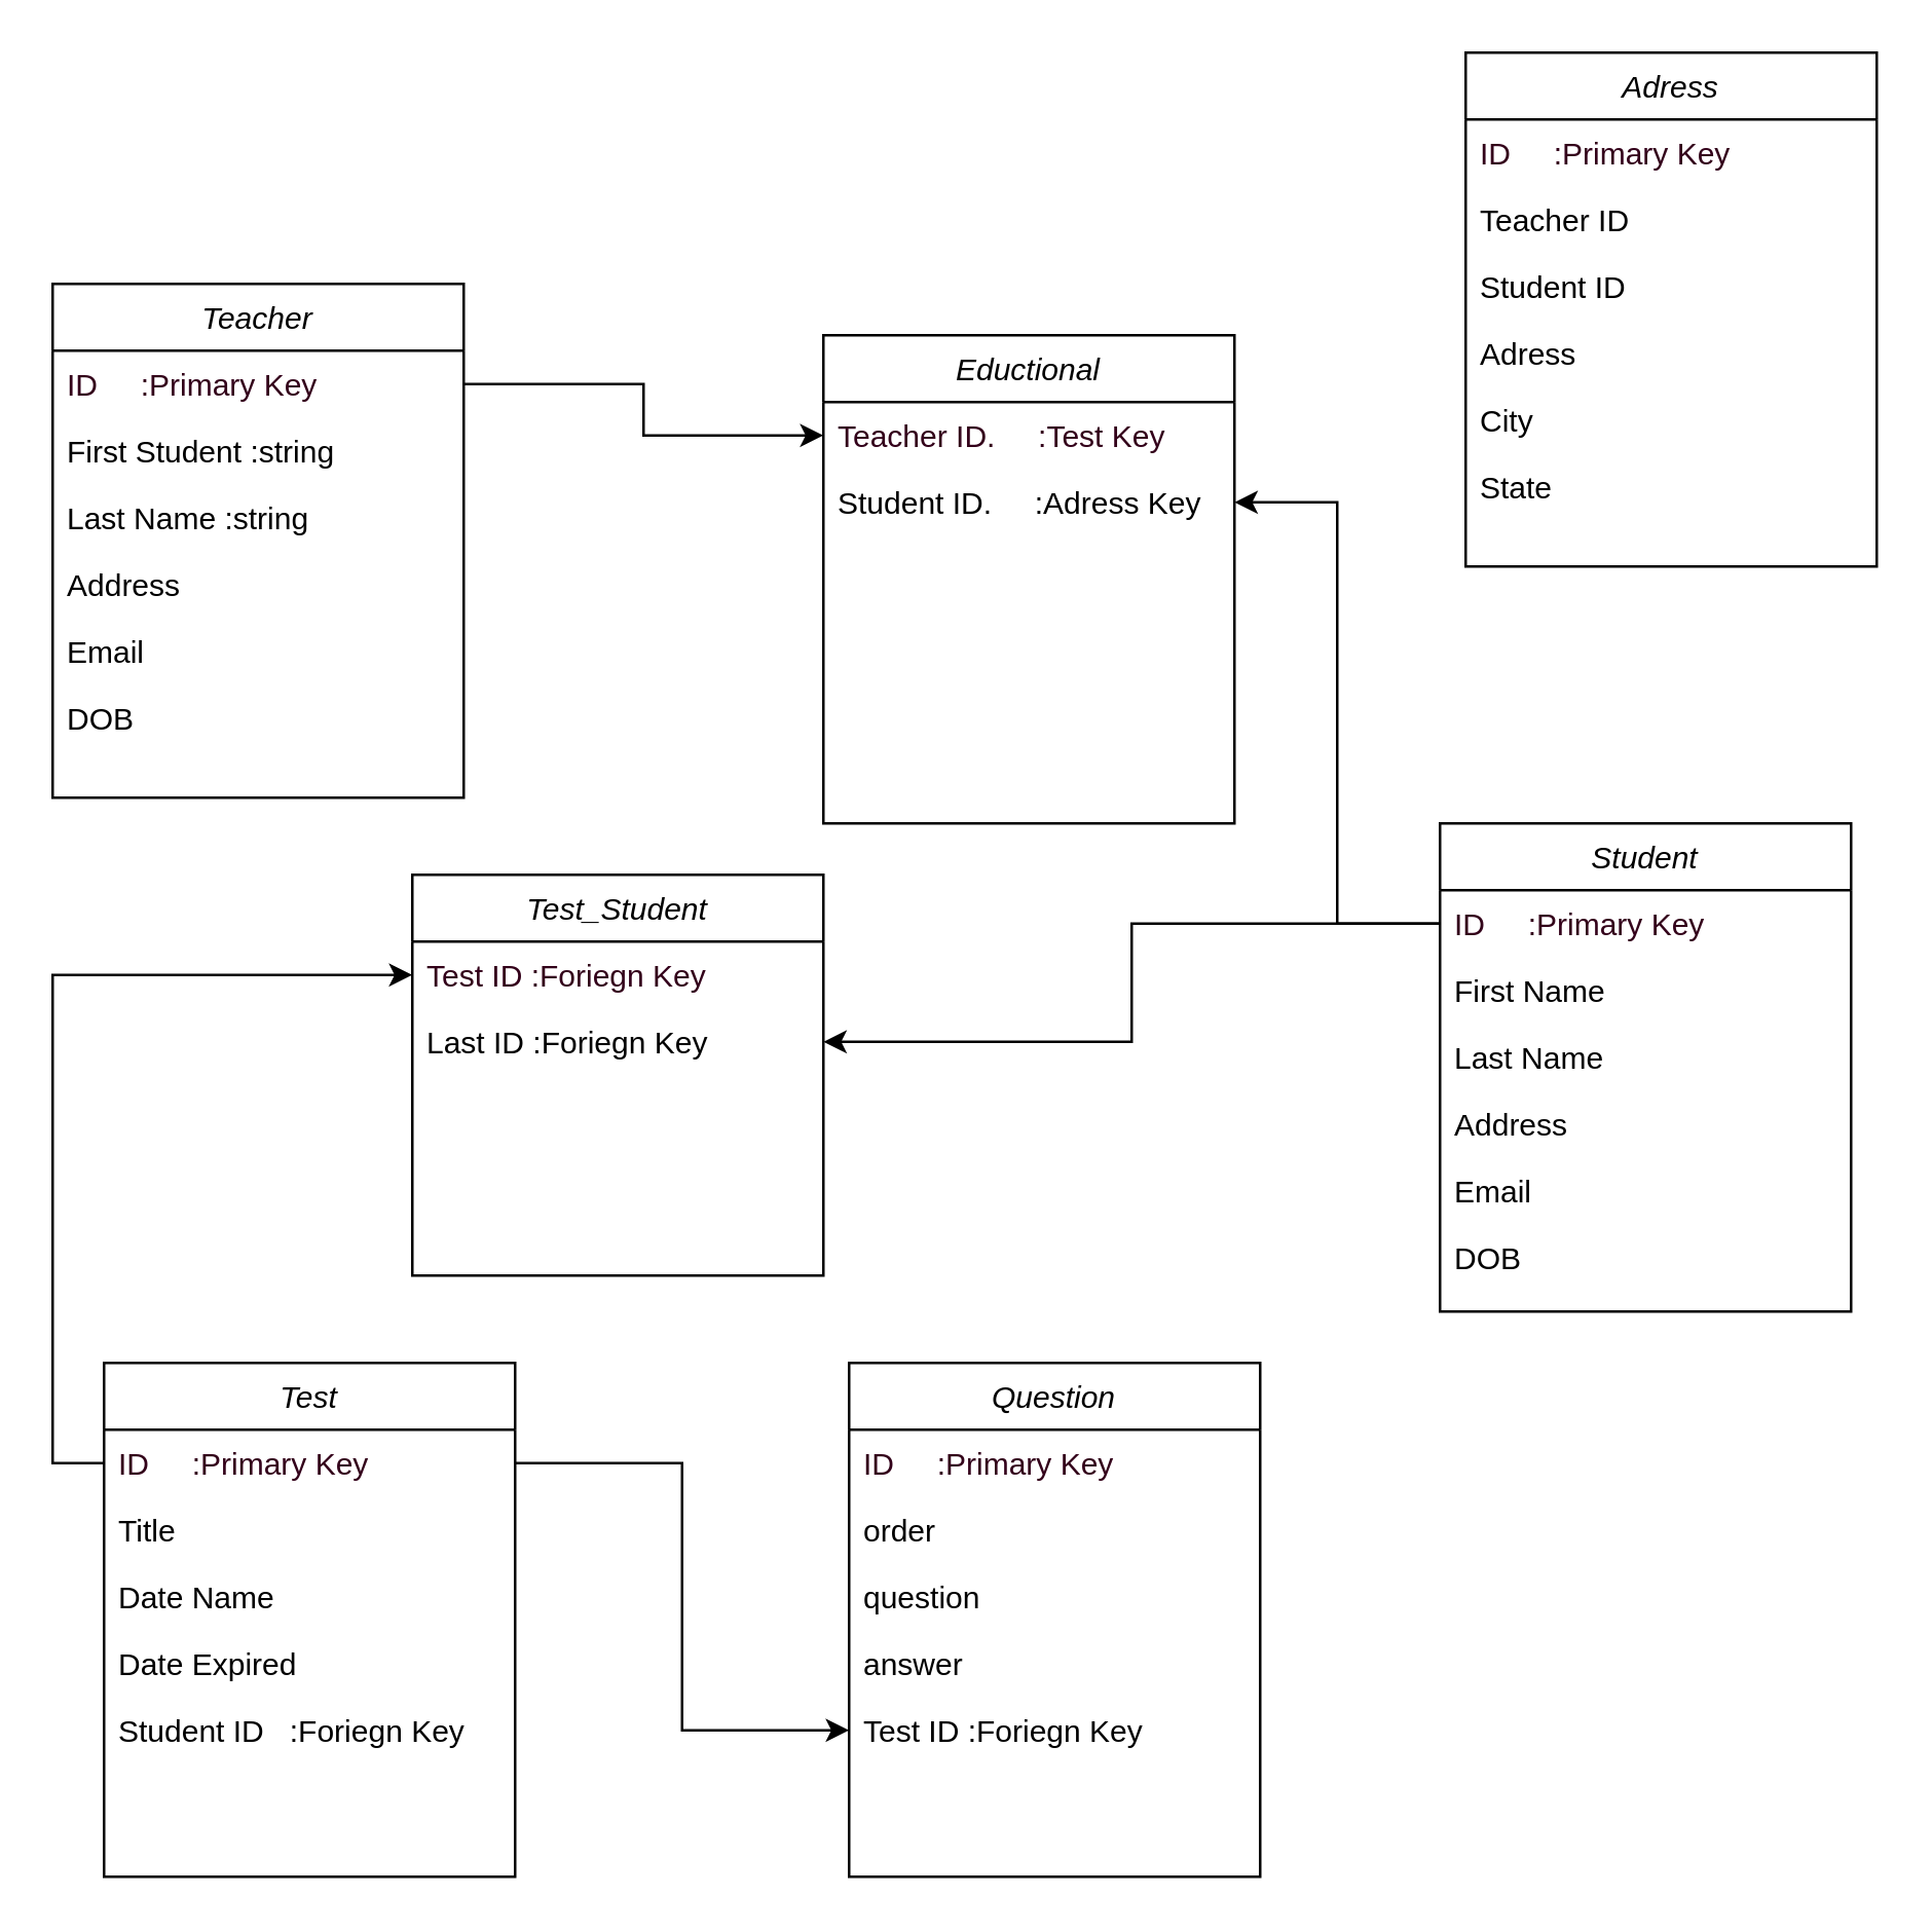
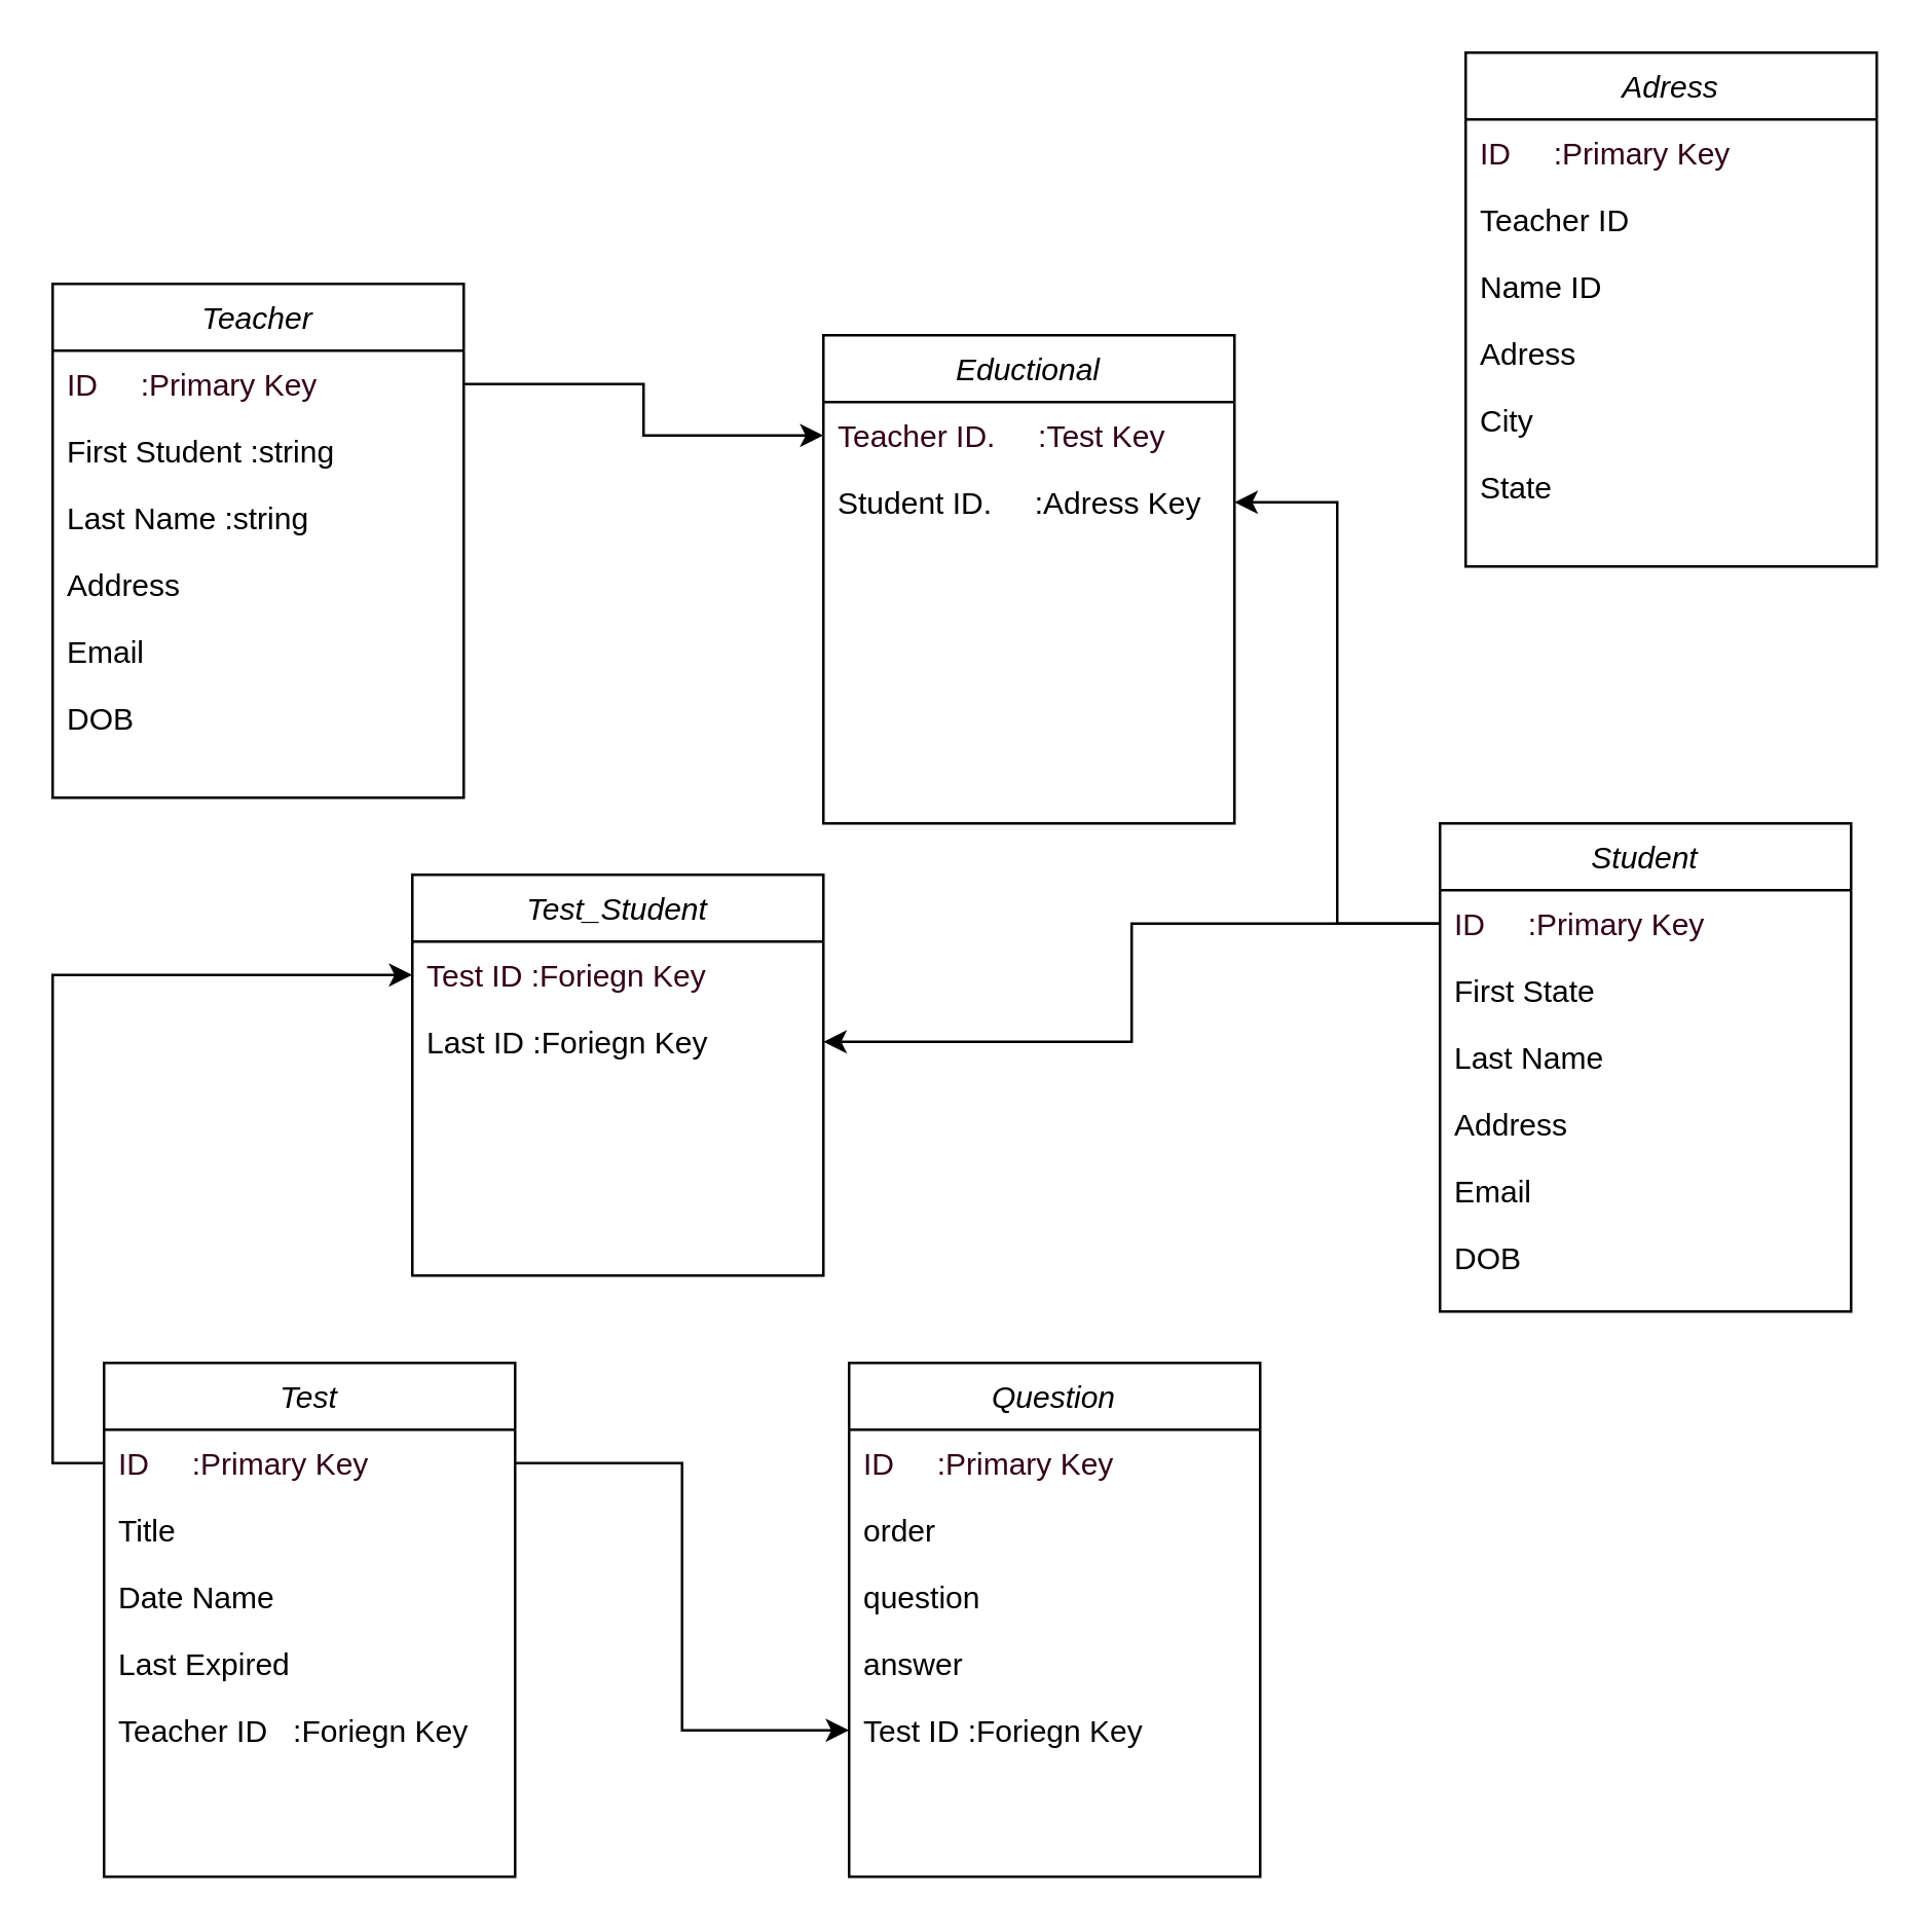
- <mxCell id="42" value="Student ID" style="text;align=left;verticalAlign=top;spacingLeft=4;spacingRight=4;overflow=hidden;rotatable=0;points=[[0,0.5],[1,0.5]];portConstraint=eastwest;rounded=0;shadow=0;html=0;" vertex="1" parent="39"><mxGeometry y="78" width="160" height="26" as="geometry" /></mxCell>
+ <mxCell id="42" value="Name ID" style="text;align=left;verticalAlign=top;spacingLeft=4;spacingRight=4;overflow=hidden;rotatable=0;points=[[0,0.5],[1,0.5]];portConstraint=eastwest;rounded=0;shadow=0;html=0;" vertex="1" parent="39"><mxGeometry y="78" width="160" height="26" as="geometry" /></mxCell>
- <mxCell id="11" value="First Name" style="text;align=left;verticalAlign=top;spacingLeft=4;spacingRight=4;overflow=hidden;rotatable=0;points=[[0,0.5],[1,0.5]];portConstraint=eastwest;rounded=0;shadow=0;html=0;" vertex="1" parent="9"><mxGeometry y="52" width="160" height="26" as="geometry" /></mxCell>
+ <mxCell id="11" value="First State" style="text;align=left;verticalAlign=top;spacingLeft=4;spacingRight=4;overflow=hidden;rotatable=0;points=[[0,0.5],[1,0.5]];portConstraint=eastwest;rounded=0;shadow=0;html=0;" vertex="1" parent="9"><mxGeometry y="52" width="160" height="26" as="geometry" /></mxCell>
- <mxCell id="25" value="Date Expired" style="text;align=left;verticalAlign=top;spacingLeft=4;spacingRight=4;overflow=hidden;rotatable=0;points=[[0,0.5],[1,0.5]];portConstraint=eastwest;rounded=0;shadow=0;html=0;" vertex="1" parent="21"><mxGeometry y="104" width="160" height="26" as="geometry" /></mxCell>
+ <mxCell id="25" value="Last Expired" style="text;align=left;verticalAlign=top;spacingLeft=4;spacingRight=4;overflow=hidden;rotatable=0;points=[[0,0.5],[1,0.5]];portConstraint=eastwest;rounded=0;shadow=0;html=0;" vertex="1" parent="21"><mxGeometry y="104" width="160" height="26" as="geometry" /></mxCell>
- <mxCell id="26" value="Student ID   :Foriegn Key" style="text;align=left;verticalAlign=top;spacingLeft=4;spacingRight=4;overflow=hidden;rotatable=0;points=[[0,0.5],[1,0.5]];portConstraint=eastwest;rounded=0;shadow=0;html=0;" vertex="1" parent="21"><mxGeometry y="130" width="160" height="26" as="geometry" /></mxCell>
+ <mxCell id="26" value="Teacher ID   :Foriegn Key" style="text;align=left;verticalAlign=top;spacingLeft=4;spacingRight=4;overflow=hidden;rotatable=0;points=[[0,0.5],[1,0.5]];portConstraint=eastwest;rounded=0;shadow=0;html=0;" vertex="1" parent="21"><mxGeometry y="130" width="160" height="26" as="geometry" /></mxCell>
